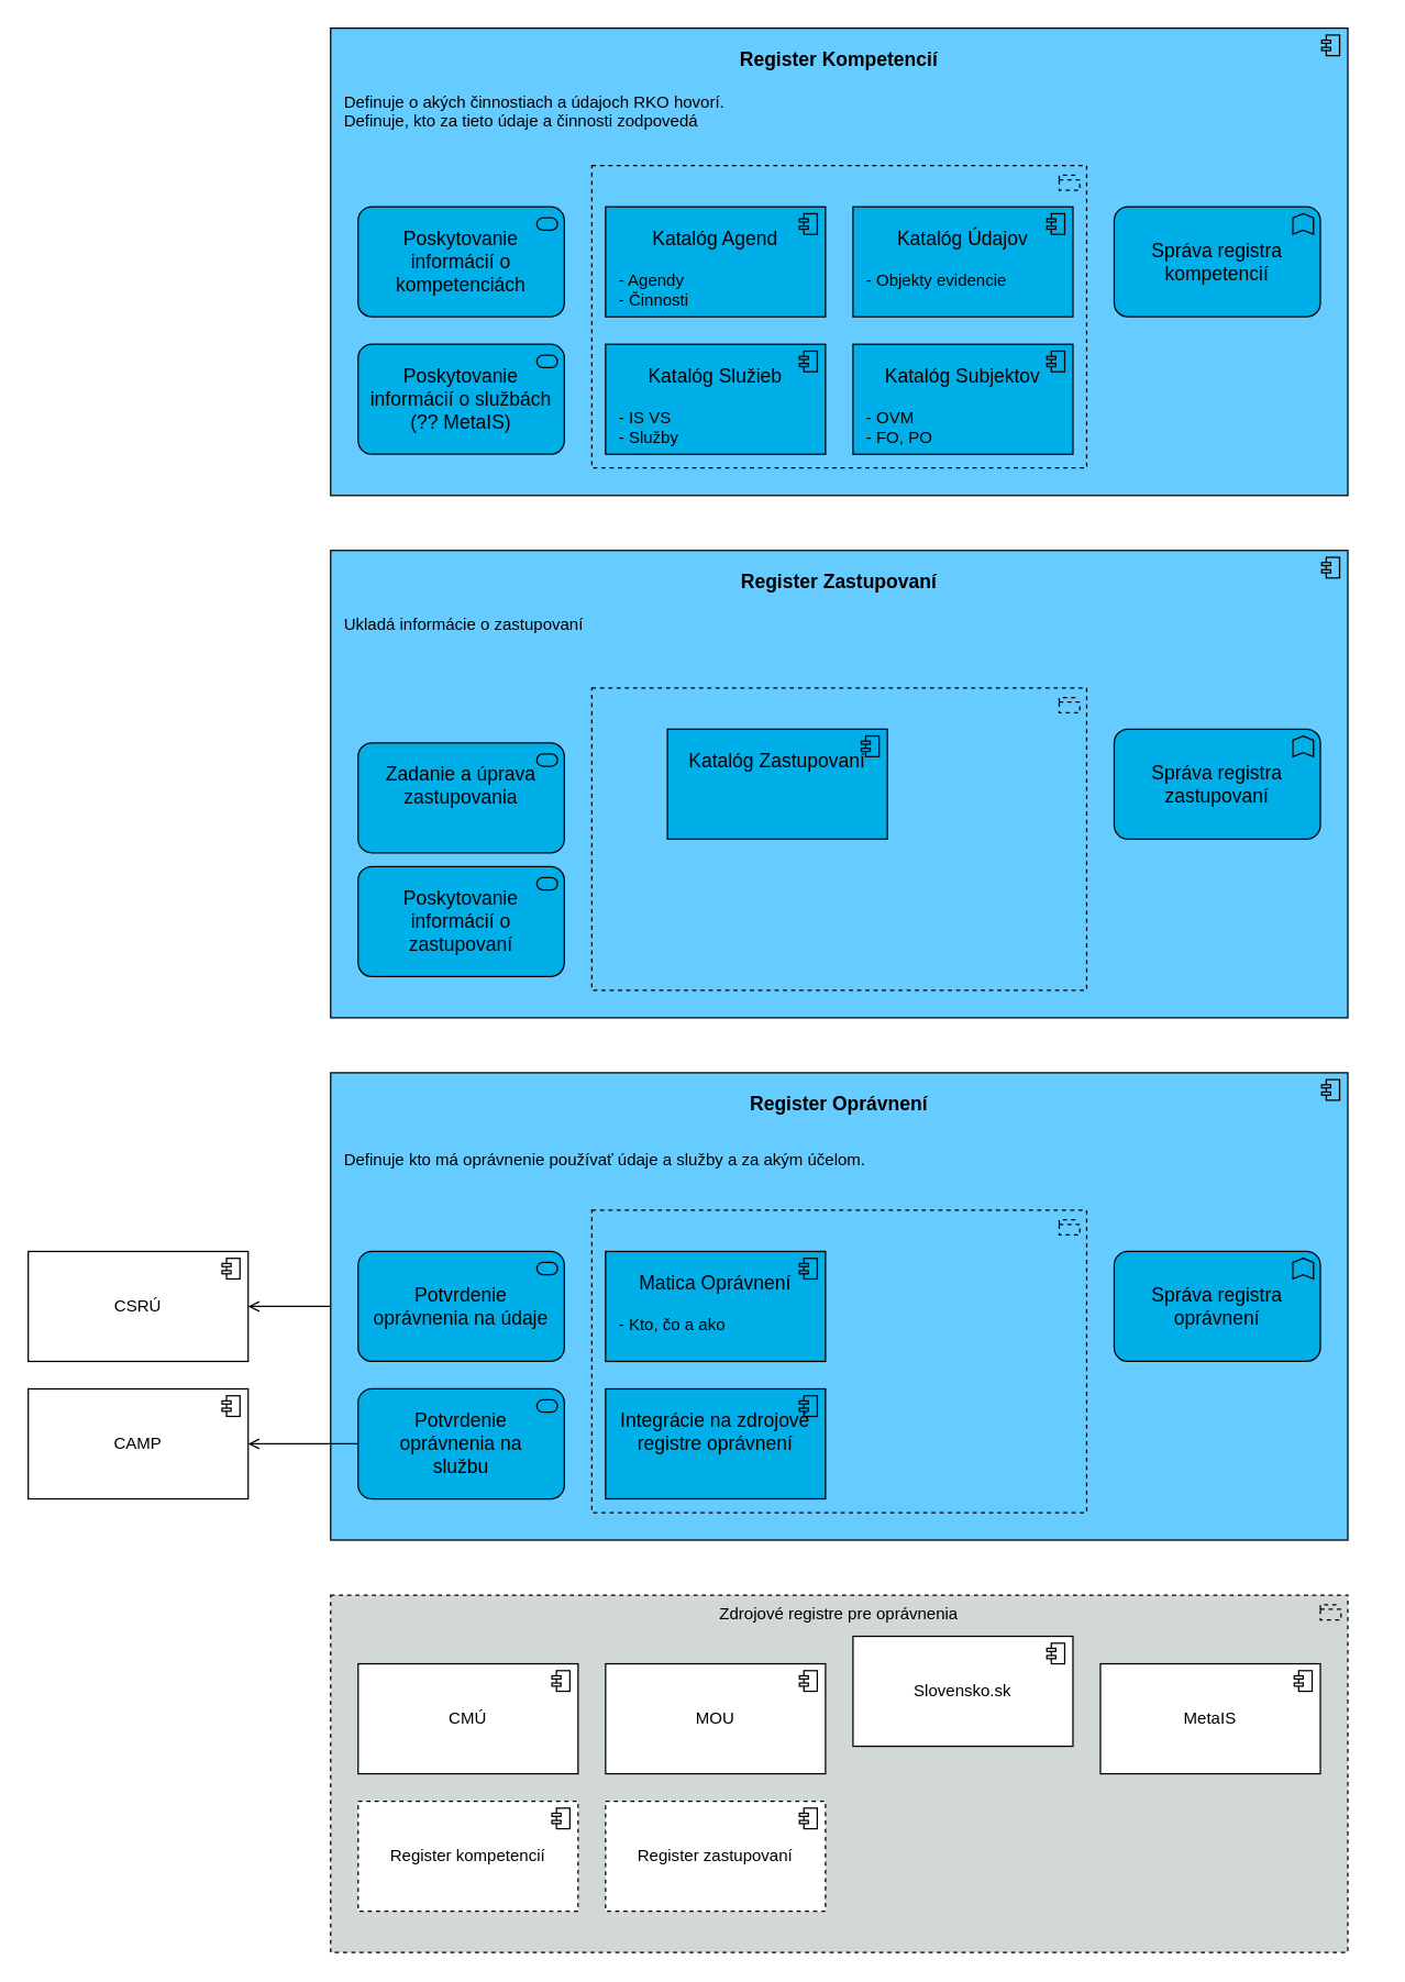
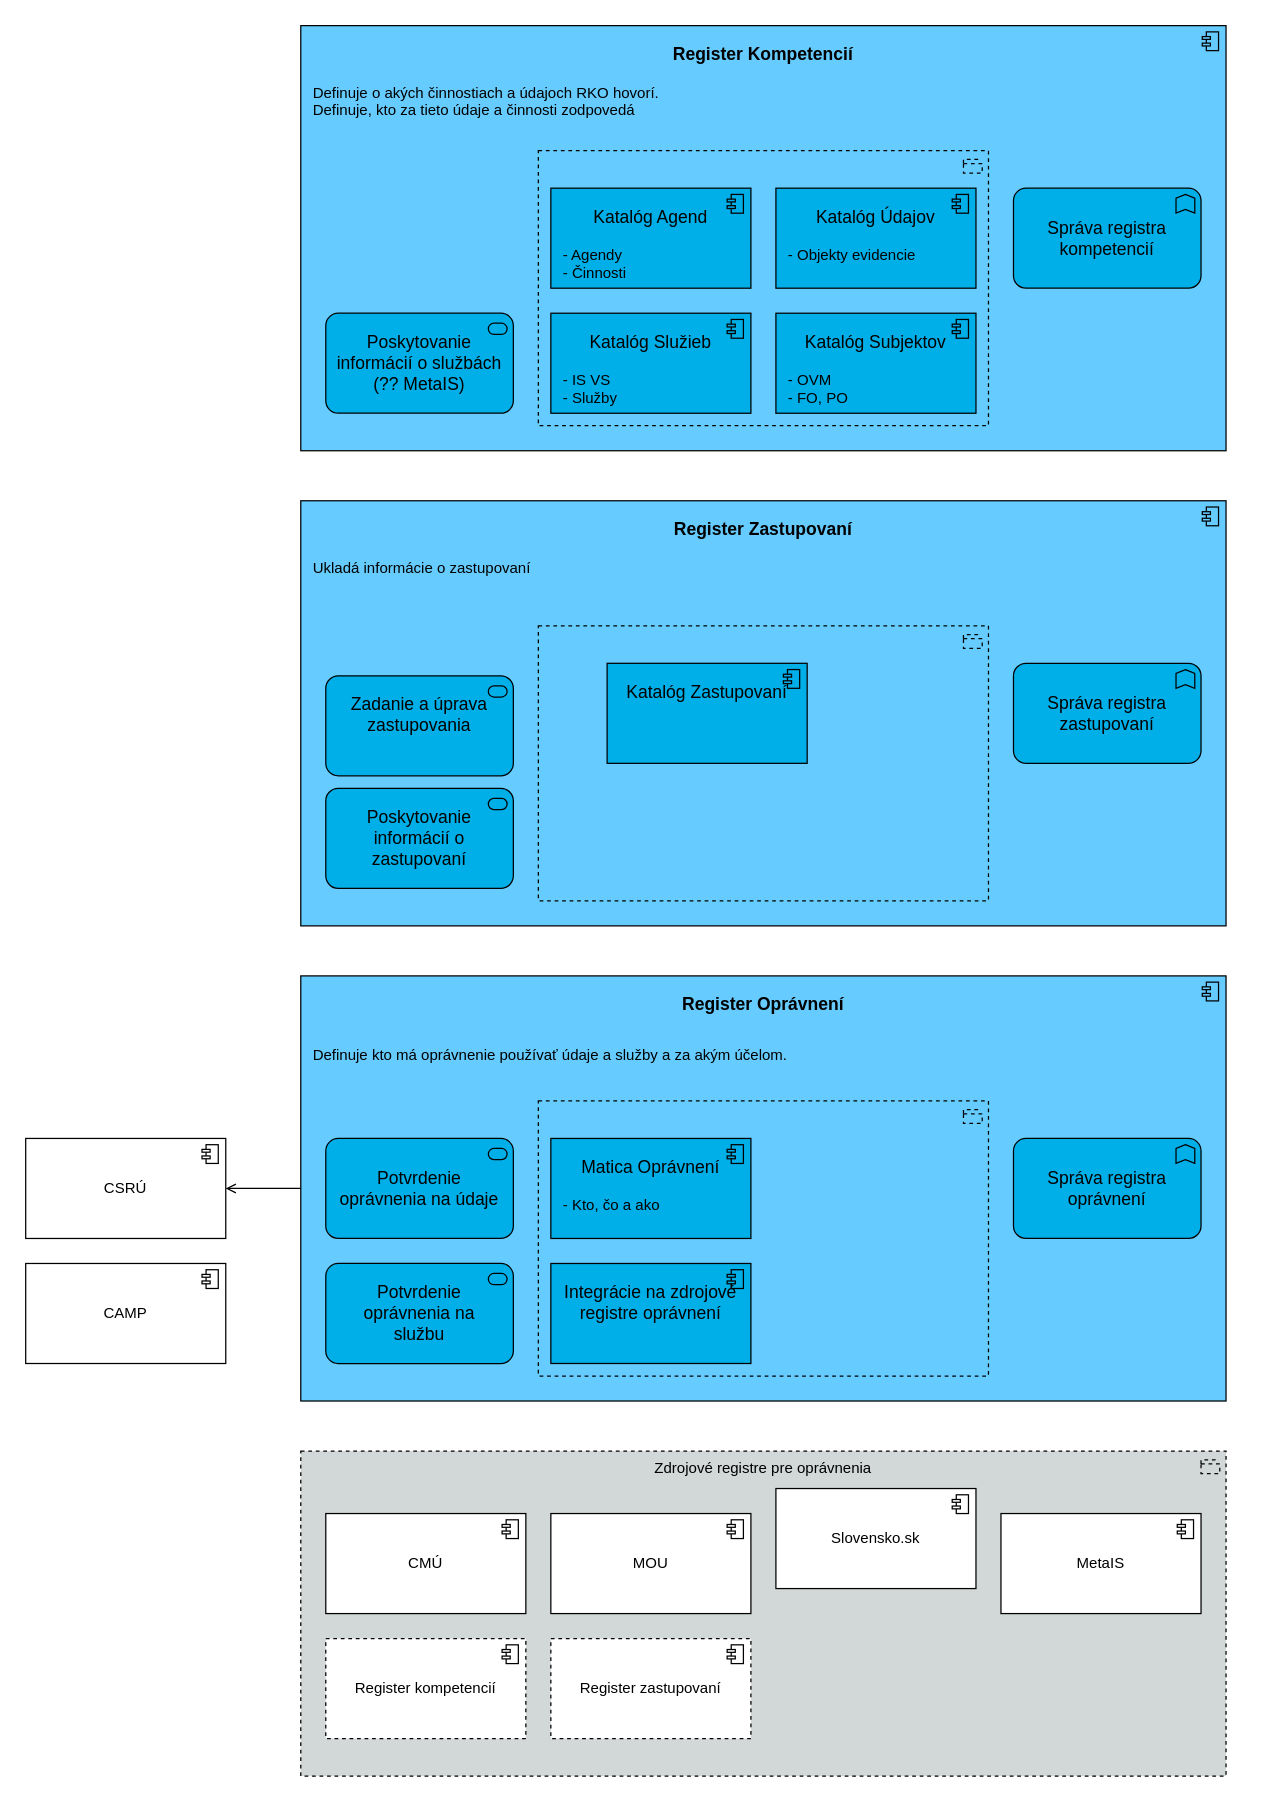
- <mxCell id="28" value="Poskytovanie informácií o kompetenciách" style="html=1;outlineConnect=0;whiteSpace=wrap;fillColor=#00AEE8;shape=mxgraph.archimate3.application;appType=serv;archiType=rounded;strokeColor=#000000;align=center;verticalAlign=top;spacing=10;fontFamily=Helvetica;fontSize=14;" vertex="1" parent="1"><mxGeometry x="260" y="150" width="150" height="80" as="geometry" /></mxCell>
- <mxCell id="32" style="edgeStyle=orthogonalEdgeStyle;rounded=0;orthogonalLoop=1;jettySize=auto;html=1;fontFamily=Helvetica;fontSize=12;fontColor=default;strokeColor=default;align=center;verticalAlign=middle;labelBackgroundColor=default;elbow=vertical;endArrow=open;endFill=1;" edge="1" parent="1" source="33" target="15"><mxGeometry relative="1" as="geometry" /></mxCell>
